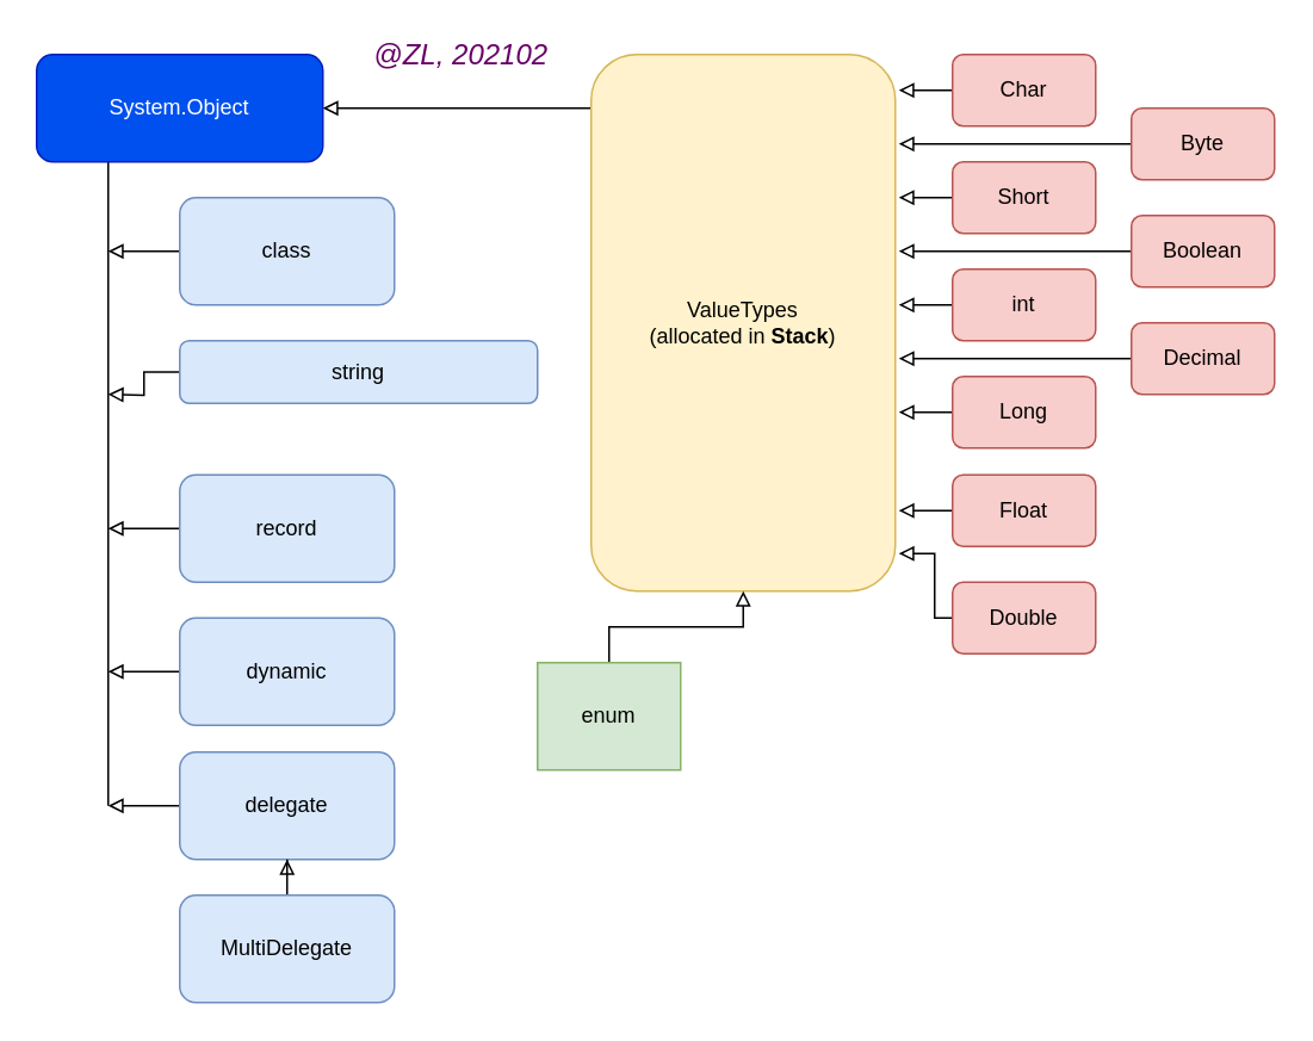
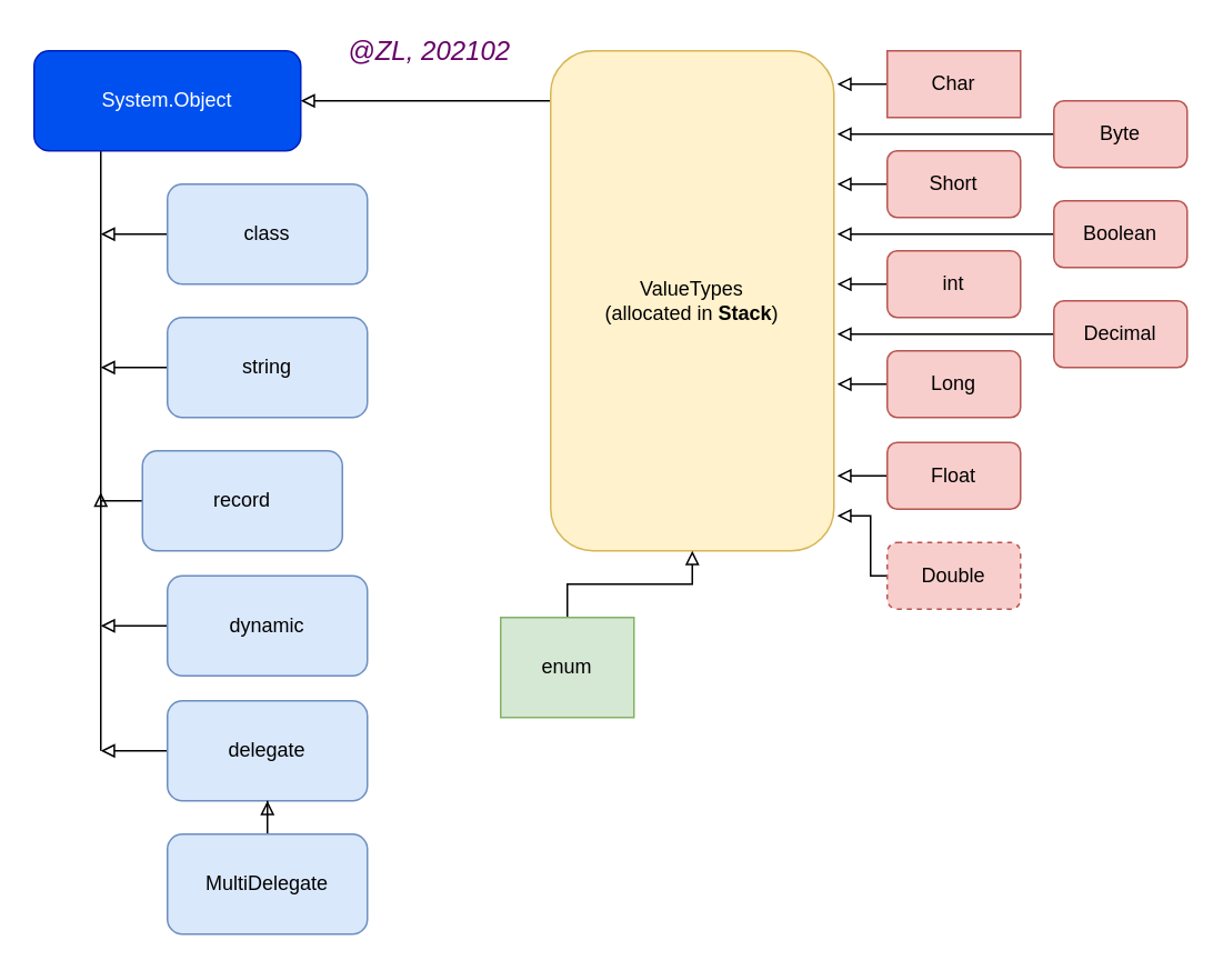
- <mxCell id="21" value="Char" style="rounded=1;whiteSpace=wrap;html=1;fillColor=#f8cecc;strokeColor=#b85450;" parent="1" vertex="1"><mxGeometry x="532" y="30" width="80" height="40" as="geometry" /></mxCell>
+ <mxCell id="21" value="Char" style="whiteSpace=wrap;html=1;fillColor=#f8cecc;strokeColor=#b85450;rounded=0;" parent="1" vertex="1"><mxGeometry x="532" y="30" width="80" height="40" as="geometry" /></mxCell>
- <mxCell id="7" value="string" style="rounded=1;whiteSpace=wrap;html=1;fillColor=#dae8fc;strokeColor=#6c8ebf;" parent="1" vertex="1"><mxGeometry x="100" y="190" width="200" height="35" as="geometry" /></mxCell>
+ <mxCell id="7" value="string" style="rounded=1;whiteSpace=wrap;html=1;fillColor=#dae8fc;strokeColor=#6c8ebf;" parent="1" vertex="1"><mxGeometry x="100" y="190" width="120" height="60" as="geometry" /></mxCell>
- <mxCell id="17" value="record" style="rounded=1;whiteSpace=wrap;html=1;fillColor=#dae8fc;strokeColor=#6c8ebf;" parent="1" vertex="1"><mxGeometry x="100" y="265" width="120" height="60" as="geometry" /></mxCell>
+ <mxCell id="17" value="record" style="rounded=1;whiteSpace=wrap;html=1;fillColor=#dae8fc;strokeColor=#6c8ebf;" parent="1" vertex="1"><mxGeometry x="85" y="270" width="120" height="60" as="geometry" /></mxCell>
- <mxCell id="31" value="Double" style="rounded=1;whiteSpace=wrap;html=1;fillColor=#f8cecc;strokeColor=#b85450;" parent="1" vertex="1"><mxGeometry x="532" y="325" width="80" height="40" as="geometry" /></mxCell>
+ <mxCell id="31" value="Double" style="rounded=1;whiteSpace=wrap;html=1;fillColor=#f8cecc;strokeColor=#b85450;dashed=1;" parent="1" vertex="1"><mxGeometry x="532" y="325" width="80" height="40" as="geometry" /></mxCell>
